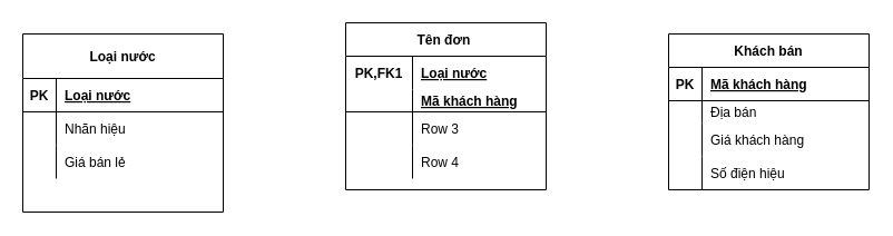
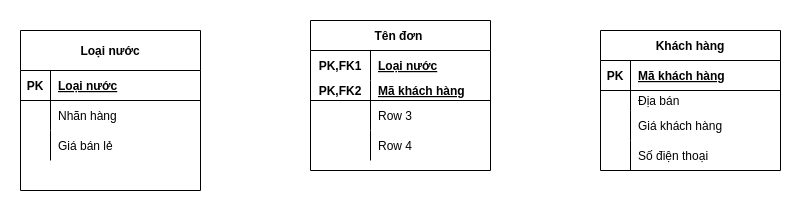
- <mxCell id="12" value="Khách bán" style="shape=table;startSize=30;container=1;collapsible=1;childLayout=tableLayout;fixedRows=1;rowLines=0;fontStyle=1;align=center;resizeLast=1;" vertex="1" parent="1"><mxGeometry x="600" y="30" width="180" height="140" as="geometry" /></mxCell>
+ <mxCell id="12" value="Khách hàng" style="shape=table;startSize=30;container=1;collapsible=1;childLayout=tableLayout;fixedRows=1;rowLines=0;fontStyle=1;align=center;resizeLast=1;" vertex="1" parent="1"><mxGeometry x="600" y="30" width="180" height="140" as="geometry" /></mxCell>
+ <mxCell id="30" value="PK,FK2" style="shape=partialRectangle;connectable=0;fillColor=none;top=0;left=0;bottom=0;right=0;fontStyle=1;overflow=hidden;" vertex="1" parent="29"><mxGeometry width="60" height="20" as="geometry" /></mxCell>
- <mxCell id="8" value="Nhãn hiệu" style="shape=partialRectangle;connectable=0;fillColor=none;top=0;left=0;bottom=0;right=0;align=left;spacingLeft=6;fontStyle=0;overflow=hidden;" vertex="1" parent="6"><mxGeometry x="30" width="150" height="30" as="geometry" /></mxCell>
+ <mxCell id="8" value="Nhãn hàng" style="shape=partialRectangle;connectable=0;fillColor=none;top=0;left=0;bottom=0;right=0;align=left;spacingLeft=6;fontStyle=0;overflow=hidden;" vertex="1" parent="6"><mxGeometry x="30" width="150" height="30" as="geometry" /></mxCell>
- <mxCell id="24" value="Số điện hiệu" style="shape=partialRectangle;connectable=0;fillColor=none;top=0;left=0;bottom=0;right=0;align=left;spacingLeft=6;overflow=hidden;" vertex="1" parent="22"><mxGeometry x="30" width="150" height="30" as="geometry" /></mxCell>
+ <mxCell id="24" value="Số điện thoại" style="shape=partialRectangle;connectable=0;fillColor=none;top=0;left=0;bottom=0;right=0;align=left;spacingLeft=6;overflow=hidden;" vertex="1" parent="22"><mxGeometry x="30" width="150" height="30" as="geometry" /></mxCell>
